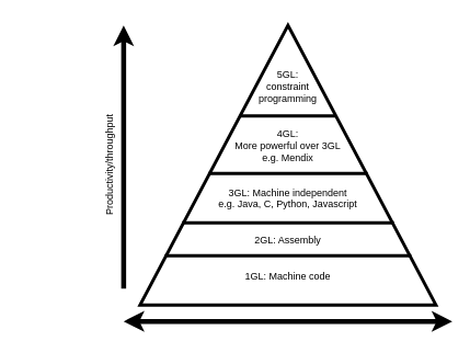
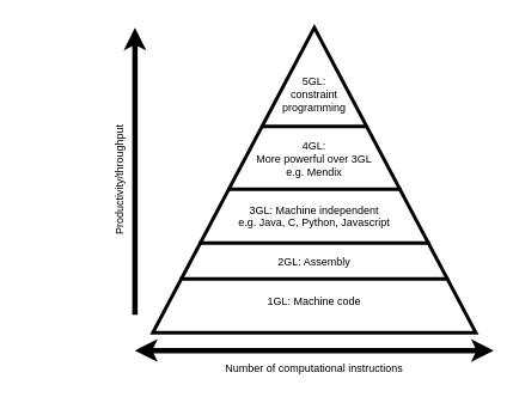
+ <mxCell id="5" value="Number of computational instructions" style="text;html=1;strokeColor=none;fillColor=none;align=center;verticalAlign=middle;whiteSpace=wrap;rounded=0;" vertex="1" parent="1"><mxGeometry x="236.25" y="400" width="227.5" height="20" as="geometry" /></mxCell>
